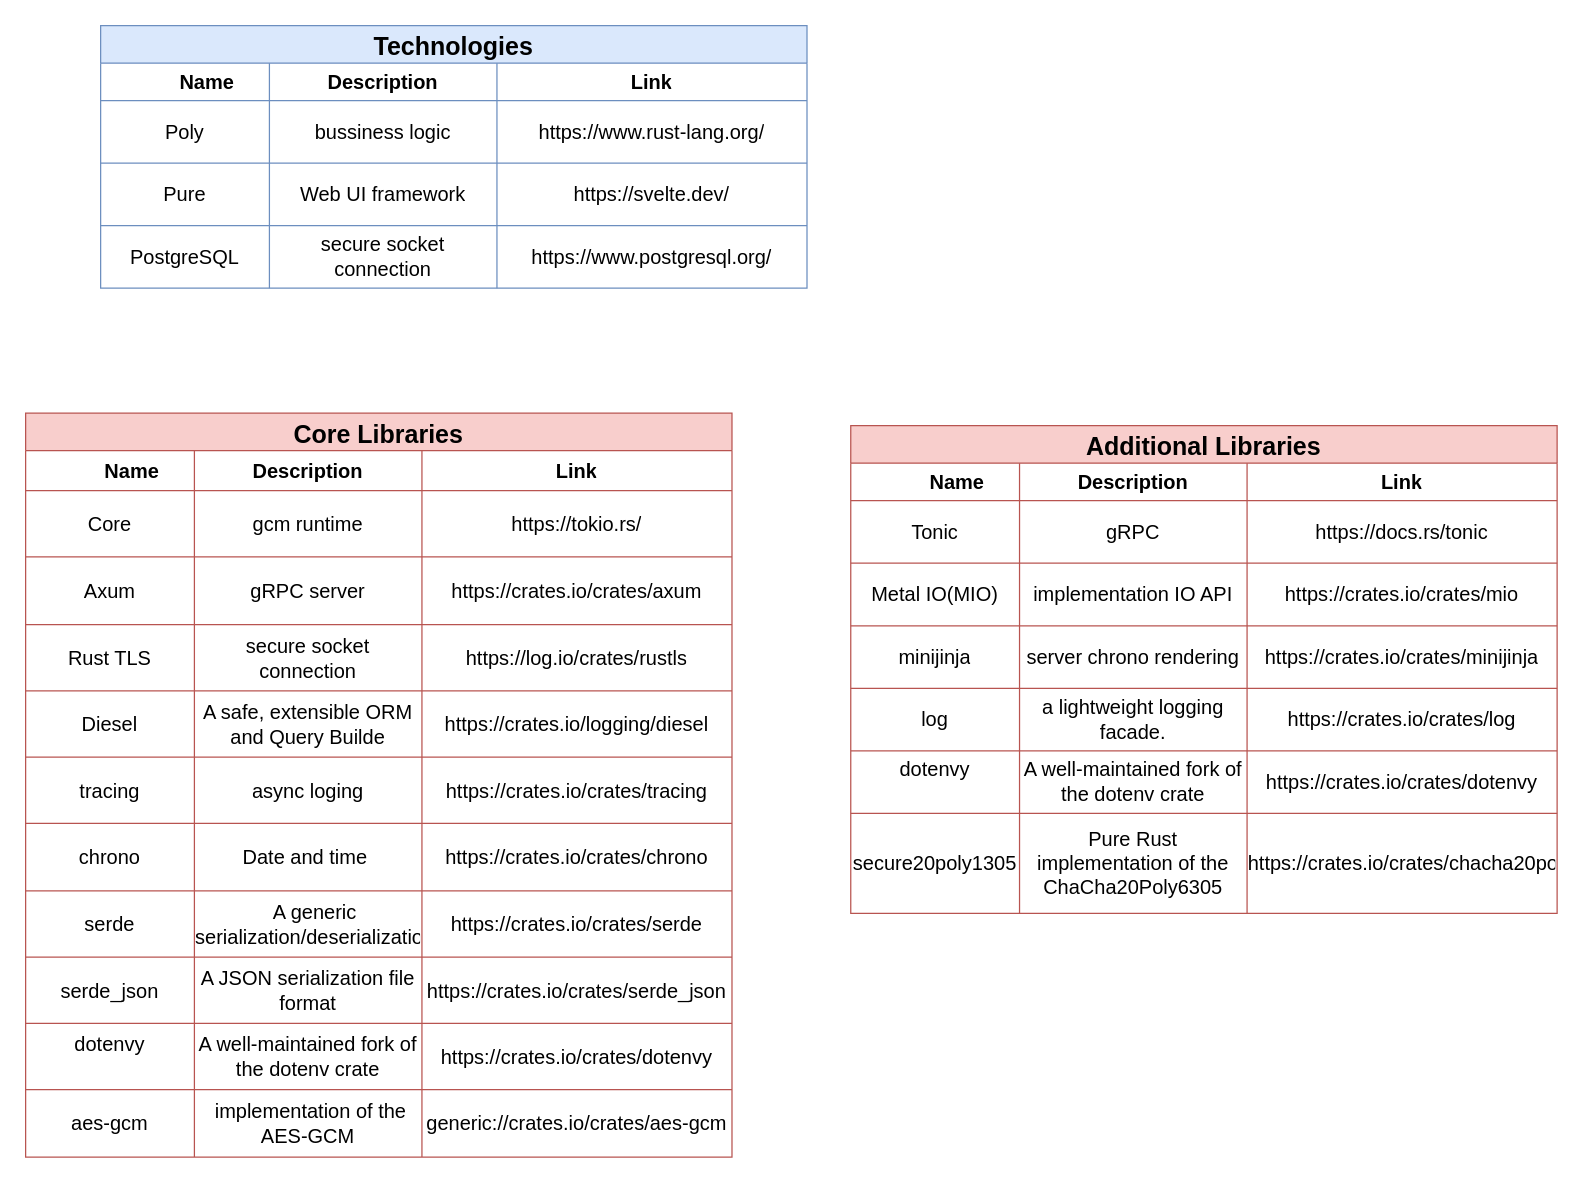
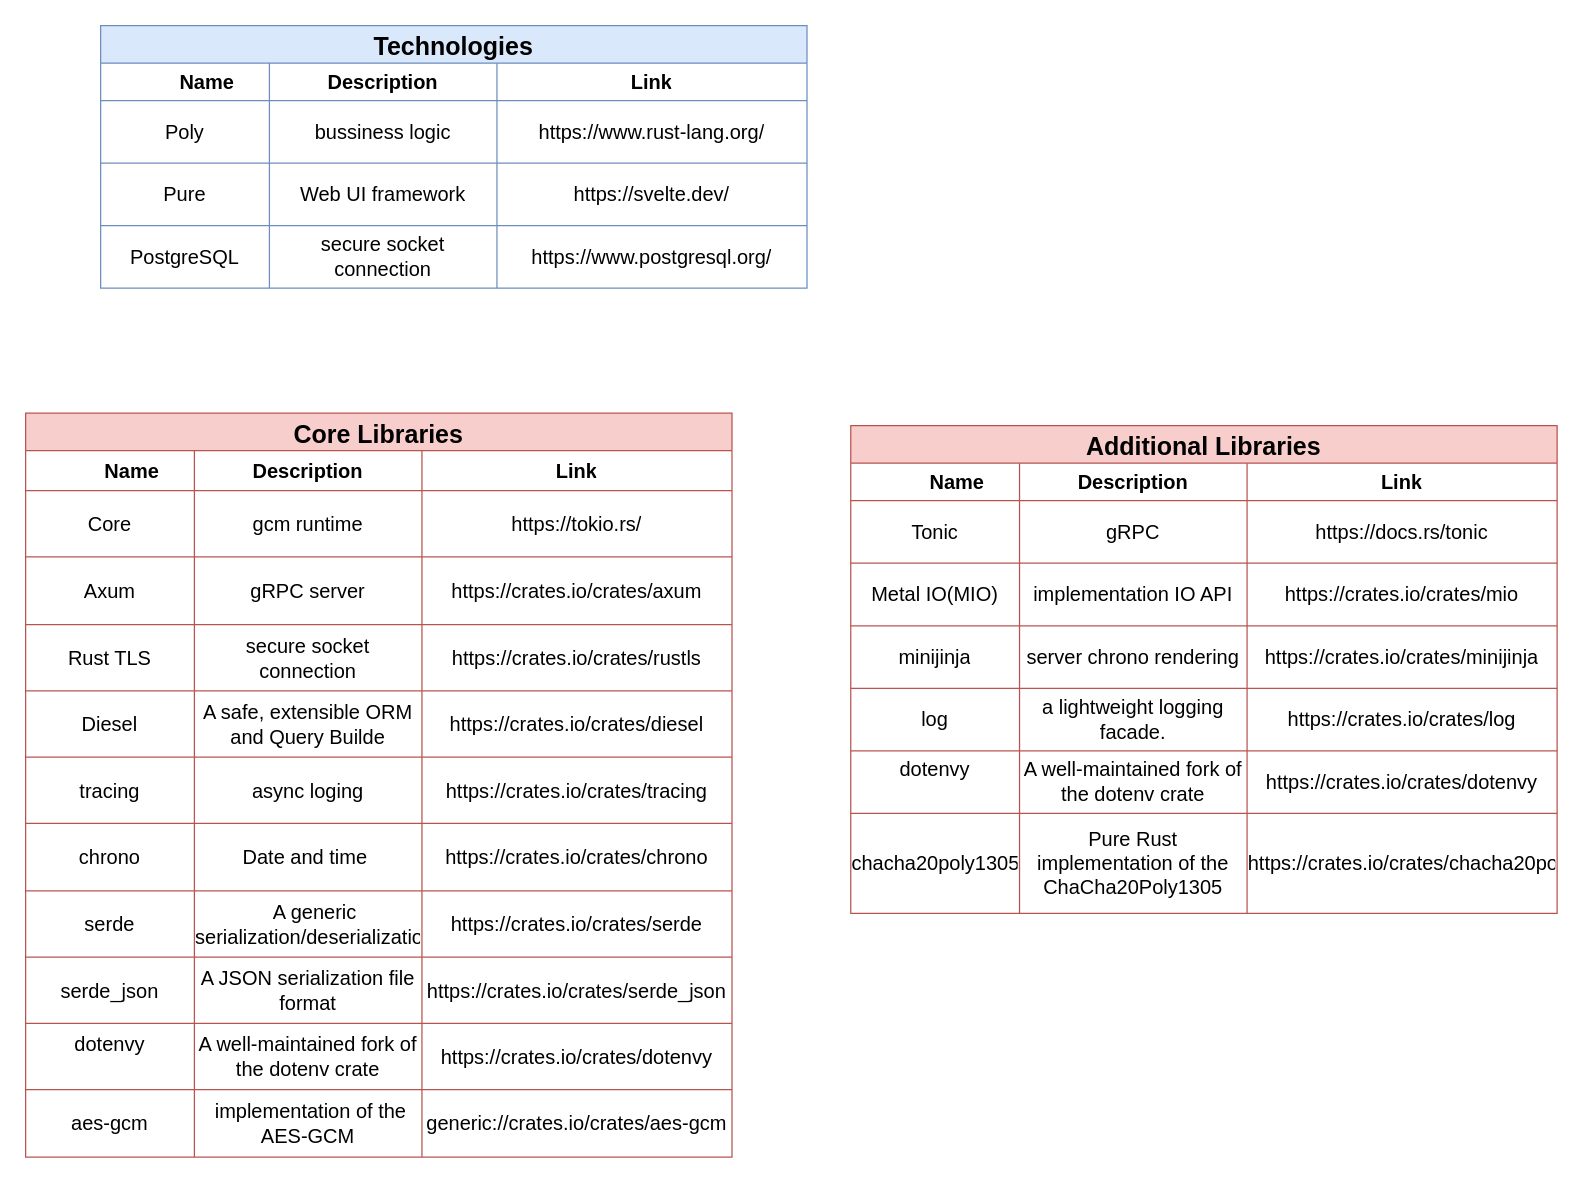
- <mxCell id="18" value="https://log.io/crates/rustls" style="shape=partialRectangle;html=1;whiteSpace=wrap;connectable=0;strokeColor=inherit;overflow=hidden;fillColor=none;top=0;left=0;bottom=0;right=0;pointerEvents=1;fontSize=16;" parent="15" vertex="1"><mxGeometry x="317" width="248" height="53" as="geometry"><mxRectangle width="248" height="53" as="alternateBounds" /></mxGeometry></mxCell>
+ <mxCell id="18" value="https://crates.io/crates/rustls" style="shape=partialRectangle;html=1;whiteSpace=wrap;connectable=0;strokeColor=inherit;overflow=hidden;fillColor=none;top=0;left=0;bottom=0;right=0;pointerEvents=1;fontSize=16;" parent="15" vertex="1"><mxGeometry x="317" width="248" height="53" as="geometry"><mxRectangle width="248" height="53" as="alternateBounds" /></mxGeometry></mxCell>
- <mxCell id="22" value="https://crates.io/logging/diesel" style="shape=partialRectangle;html=1;whiteSpace=wrap;connectable=0;strokeColor=inherit;overflow=hidden;fillColor=none;top=0;left=0;bottom=0;right=0;pointerEvents=1;fontSize=16;" parent="19" vertex="1"><mxGeometry x="317" width="248" height="53" as="geometry"><mxRectangle width="248" height="53" as="alternateBounds" /></mxGeometry></mxCell>
+ <mxCell id="22" value="https://crates.io/crates/diesel" style="shape=partialRectangle;html=1;whiteSpace=wrap;connectable=0;strokeColor=inherit;overflow=hidden;fillColor=none;top=0;left=0;bottom=0;right=0;pointerEvents=1;fontSize=16;" parent="19" vertex="1"><mxGeometry x="317" width="248" height="53" as="geometry"><mxRectangle width="248" height="53" as="alternateBounds" /></mxGeometry></mxCell>
- <mxCell id="90" value="&lt;div&gt;secure20poly1305&lt;br&gt;&lt;/div&gt;" style="shape=partialRectangle;html=1;whiteSpace=wrap;connectable=0;strokeColor=inherit;overflow=hidden;fillColor=none;top=0;left=0;bottom=0;right=0;pointerEvents=1;fontSize=16;" parent="89" vertex="1"><mxGeometry width="135" height="80" as="geometry"><mxRectangle width="135" height="80" as="alternateBounds" /></mxGeometry></mxCell>
+ <mxCell id="90" value="&lt;div&gt;chacha20poly1305&lt;br&gt;&lt;/div&gt;" style="shape=partialRectangle;html=1;whiteSpace=wrap;connectable=0;strokeColor=inherit;overflow=hidden;fillColor=none;top=0;left=0;bottom=0;right=0;pointerEvents=1;fontSize=16;" parent="89" vertex="1"><mxGeometry width="135" height="80" as="geometry"><mxRectangle width="135" height="80" as="alternateBounds" /></mxGeometry></mxCell>
- <mxCell id="91" value="Pure Rust implementation of the ChaCha20Poly6305" style="shape=partialRectangle;html=1;whiteSpace=wrap;connectable=0;strokeColor=inherit;overflow=hidden;fillColor=none;top=0;left=0;bottom=0;right=0;pointerEvents=1;fontSize=16;" parent="89" vertex="1"><mxGeometry x="135" width="182" height="80" as="geometry"><mxRectangle width="182" height="80" as="alternateBounds" /></mxGeometry></mxCell>
+ <mxCell id="91" value="Pure Rust implementation of the ChaCha20Poly1305" style="shape=partialRectangle;html=1;whiteSpace=wrap;connectable=0;strokeColor=inherit;overflow=hidden;fillColor=none;top=0;left=0;bottom=0;right=0;pointerEvents=1;fontSize=16;" parent="89" vertex="1"><mxGeometry x="135" width="182" height="80" as="geometry"><mxRectangle width="182" height="80" as="alternateBounds" /></mxGeometry></mxCell>
